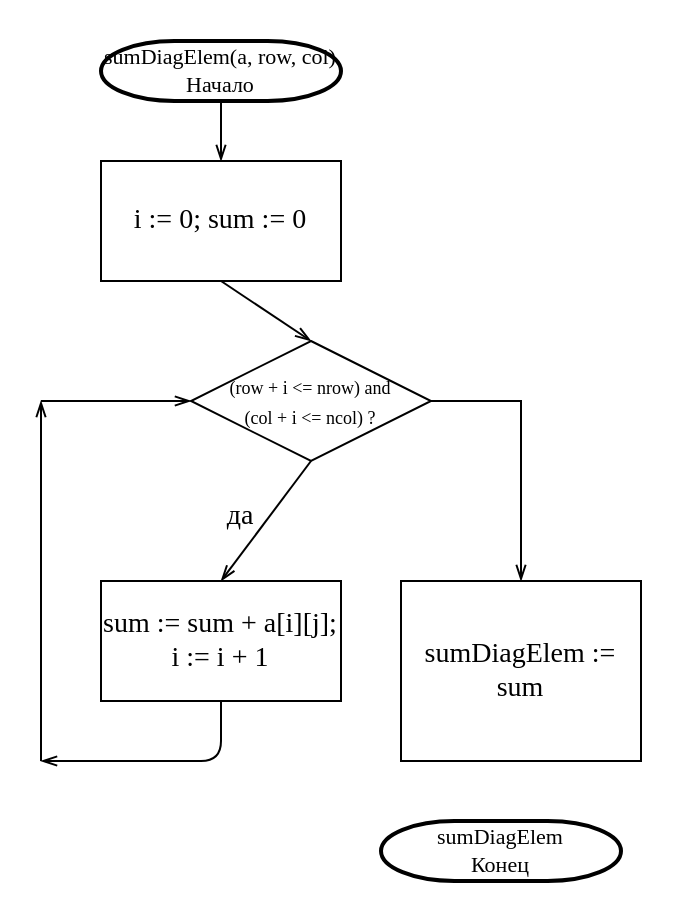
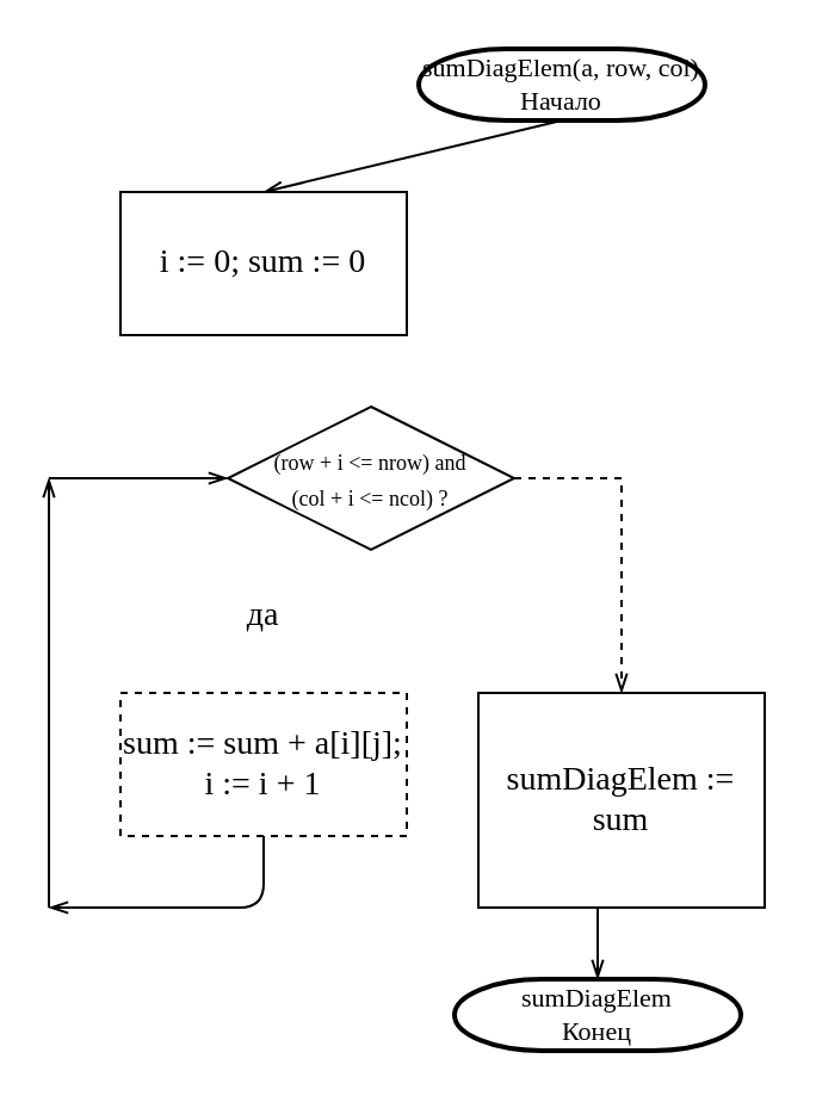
- <mxCell id="2" value="&lt;font&gt;sumDiagElem(a, row, col)&lt;br&gt;Начало&lt;br&gt;&lt;/font&gt;" style="strokeWidth=2;html=1;shape=mxgraph.flowchart.terminator;whiteSpace=wrap;fontSize=11;fontFamily=Times New Roman;" vertex="1" parent="1"><mxGeometry x="50" y="20" width="120" height="30" as="geometry" /></mxCell>
+ <mxCell id="2" value="&lt;font&gt;sumDiagElem(a, row, col)&lt;br&gt;Начало&lt;br&gt;&lt;/font&gt;" style="strokeWidth=2;html=1;shape=mxgraph.flowchart.terminator;whiteSpace=wrap;fontSize=11;fontFamily=Times New Roman;" vertex="1" parent="1"><mxGeometry x="175" y="20" width="120" height="30" as="geometry" /></mxCell>
- <mxCell id="7" value="" style="endArrow=openThin;html=1;fontFamily=Times New Roman;fontSize=14;endFill=0;entryX=0.5;entryY=0;entryDx=0;entryDy=0;exitX=0.5;exitY=1;exitDx=0;exitDy=0;" edge="1" parent="1" source="6" target="4"><mxGeometry width="50" height="50" relative="1" as="geometry"><mxPoint x="230" y="190" as="sourcePoint" /><mxPoint x="280" y="140" as="targetPoint" /></mxGeometry></mxCell>
- <mxCell id="3" style="edgeStyle=orthogonalEdgeStyle;rounded=0;orthogonalLoop=1;jettySize=auto;html=1;exitX=1;exitY=0.5;exitDx=0;exitDy=0;entryX=0.5;entryY=0;entryDx=0;entryDy=0;fontFamily=Times New Roman;fontSize=14;endArrow=openThin;endFill=0;" edge="1" parent="1" source="4" target="15"><mxGeometry relative="1" as="geometry" /></mxCell>
+ <mxCell id="3" style="edgeStyle=orthogonalEdgeStyle;rounded=0;orthogonalLoop=1;jettySize=auto;html=1;exitX=1;exitY=0.5;exitDx=0;exitDy=0;entryX=0.5;entryY=0;entryDx=0;entryDy=0;fontFamily=Times New Roman;fontSize=14;endArrow=openThin;endFill=0;dashed=1;" edge="1" parent="1" source="4" target="15"><mxGeometry relative="1" as="geometry" /></mxCell>
- <mxCell id="10" value="да" style="text;html=1;strokeColor=none;fillColor=none;align=center;verticalAlign=middle;whiteSpace=wrap;rounded=0;fontFamily=Times New Roman;fontSize=14;" vertex="1" parent="1"><mxGeometry x="100" y="248" width="40" height="20" as="geometry" /></mxCell>
+ <mxCell id="10" value="да" style="text;html=1;strokeColor=none;fillColor=none;align=center;verticalAlign=middle;whiteSpace=wrap;rounded=0;fontFamily=Times New Roman;fontSize=14;" vertex="1" parent="1"><mxGeometry x="90" y="248" width="40" height="20" as="geometry" /></mxCell>
- <mxCell id="9" value="" style="endArrow=openThin;html=1;fontFamily=Times New Roman;fontSize=14;endFill=0;entryX=0.5;entryY=0;entryDx=0;entryDy=0;exitX=0.5;exitY=1;exitDx=0;exitDy=0;" edge="1" parent="1" source="4" target="8"><mxGeometry width="50" height="50" relative="1" as="geometry"><mxPoint x="290" y="160" as="sourcePoint" /><mxPoint x="340" y="110" as="targetPoint" /></mxGeometry></mxCell>
- <mxCell id="8" value="sum := sum + a[i][j];&lt;br&gt;i := i + 1" style="rounded=0;whiteSpace=wrap;html=1;fontFamily=Times New Roman;fontSize=14;" vertex="1" parent="1"><mxGeometry x="50" y="290" width="120" height="60" as="geometry" /></mxCell>
+ <mxCell id="8" value="sum := sum + a[i][j];&lt;br&gt;i := i + 1" style="rounded=0;whiteSpace=wrap;html=1;fontFamily=Times New Roman;fontSize=14;dashed=1;" vertex="1" parent="1"><mxGeometry x="50" y="290" width="120" height="60" as="geometry" /></mxCell>
+ <mxCell id="14" style="edgeStyle=orthogonalEdgeStyle;rounded=0;orthogonalLoop=1;jettySize=auto;html=1;exitX=0.5;exitY=1;exitDx=0;exitDy=0;entryX=0.5;entryY=0;entryDx=0;entryDy=0;entryPerimeter=0;endArrow=openThin;endFill=0;fontFamily=Times New Roman;fontSize=14;" edge="1" parent="1" source="15" target="16"><mxGeometry relative="1" as="geometry" /></mxCell>
